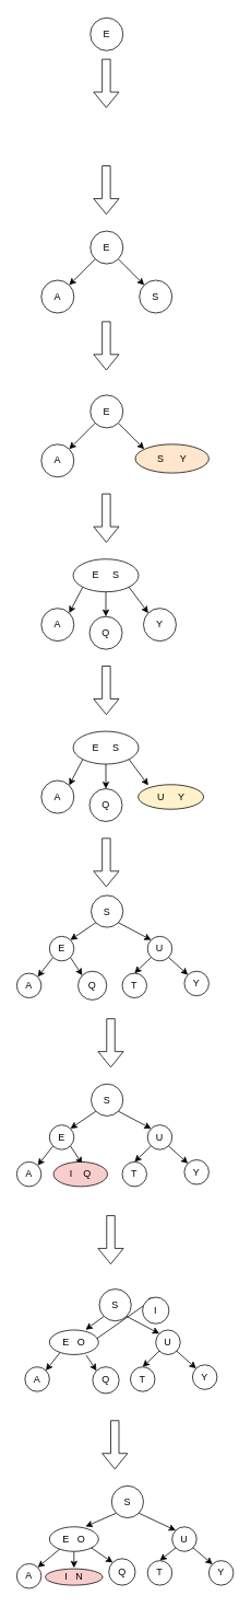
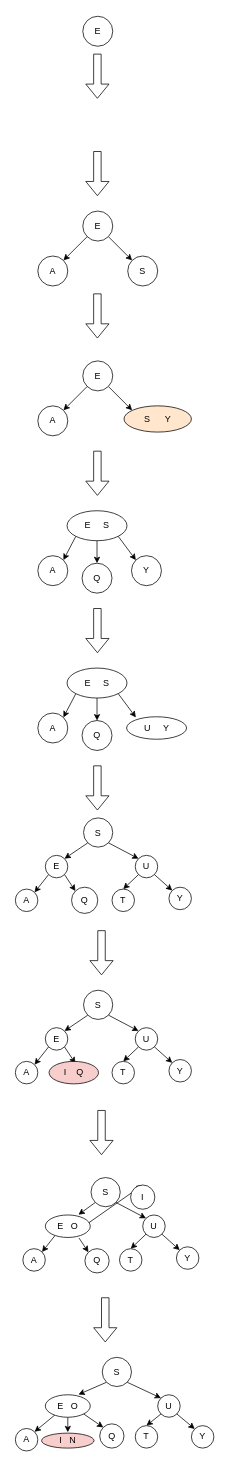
- <mxCell id="31" value="U&amp;nbsp; &amp;nbsp; &amp;nbsp;Y" style="ellipse;whiteSpace=wrap;html=1;fillColor=#fff2cc;" vertex="1" parent="1"><mxGeometry x="168.5" y="955" width="80" height="30" as="geometry" /></mxCell>
+ <mxCell id="31" value="U&amp;nbsp; &amp;nbsp; &amp;nbsp;Y" style="ellipse;whiteSpace=wrap;html=1;" vertex="1" parent="1"><mxGeometry x="168.5" y="955" width="80" height="30" as="geometry" /></mxCell>
